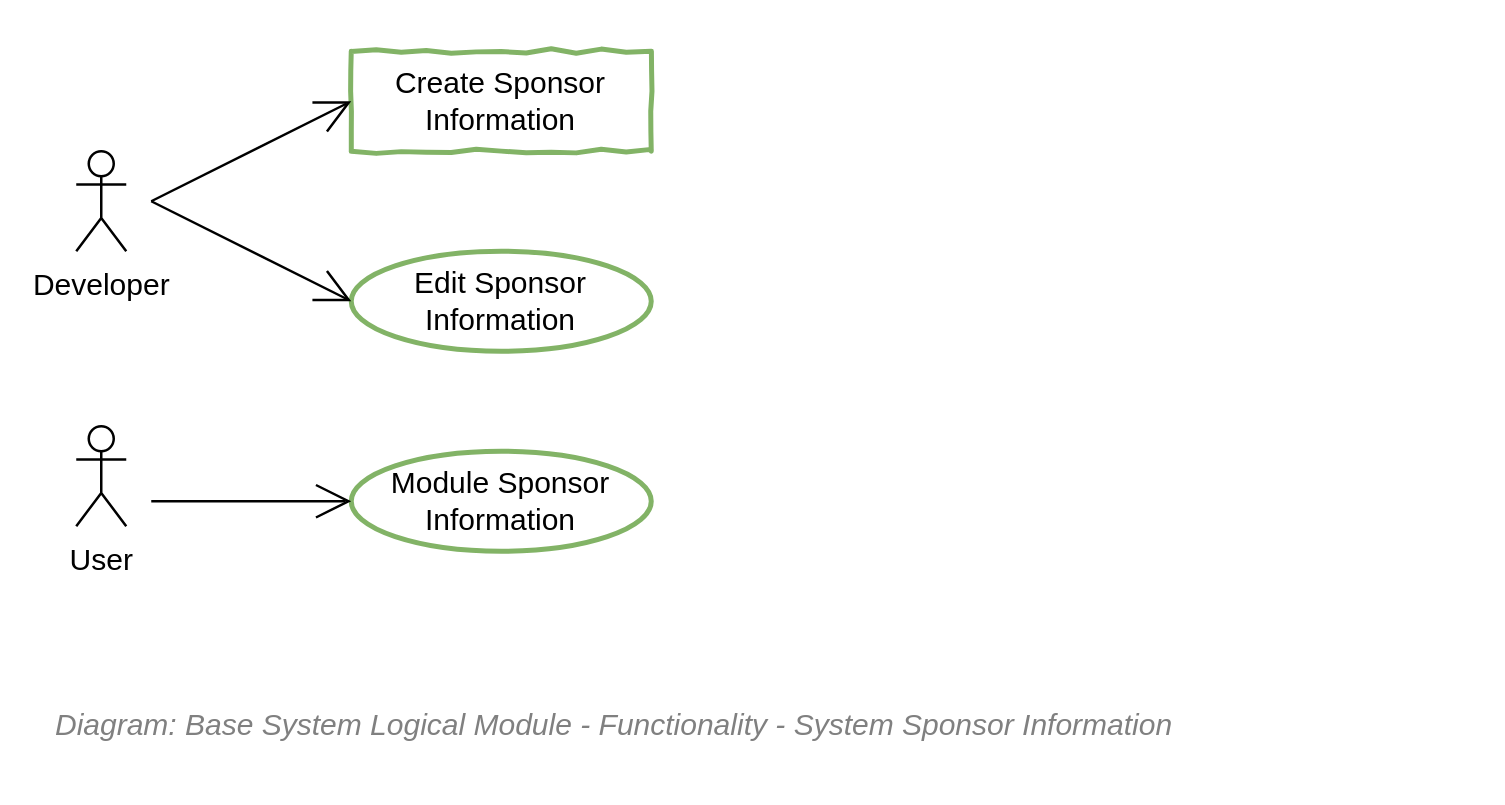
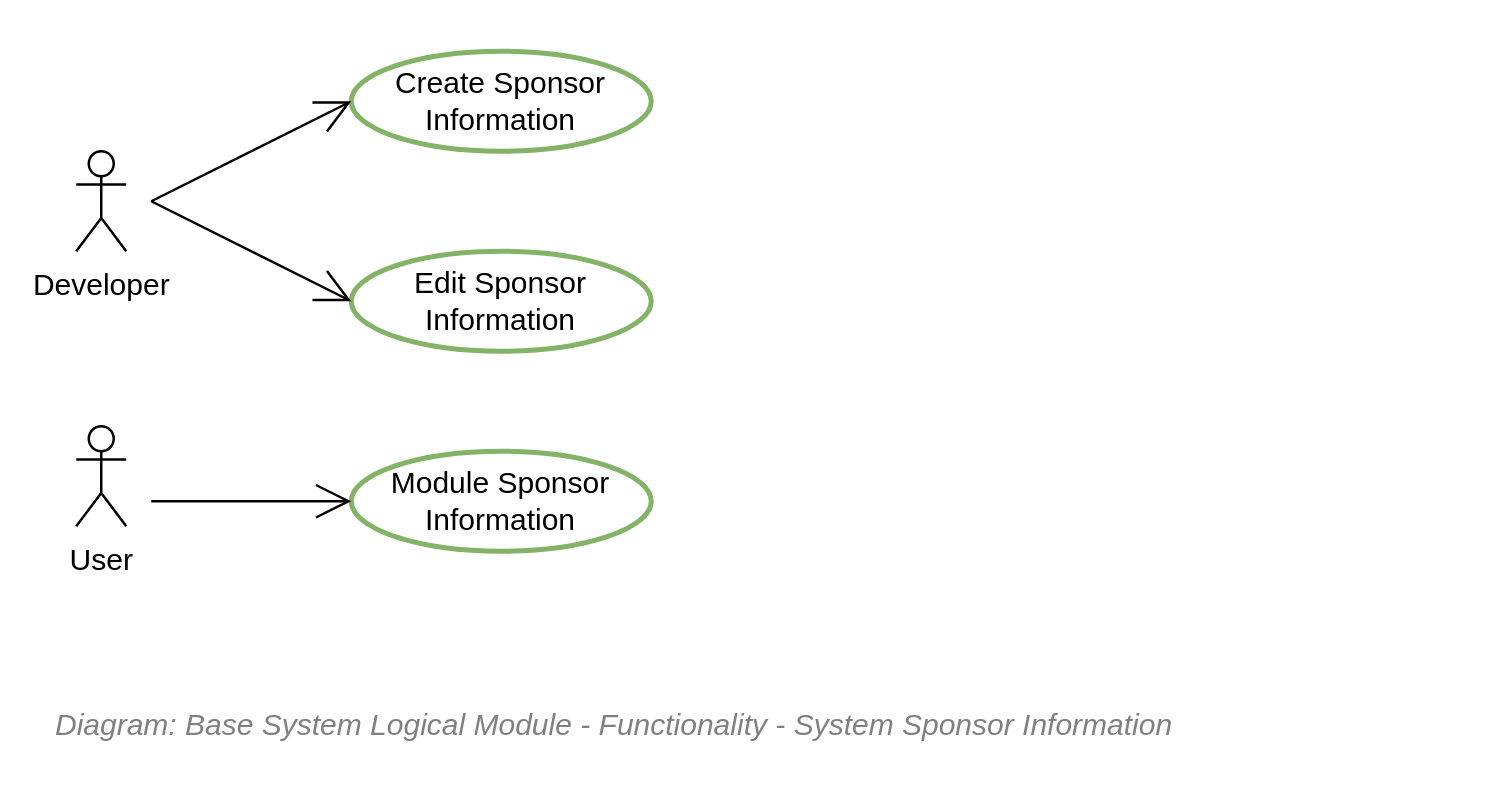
- <mxCell id="4" value="Create Sponsor&lt;br style=&quot;font-size: 12px;&quot;&gt;Information" style="whiteSpace=wrap;html=1;comic=1;strokeColor=#82b366;strokeWidth=2;fillColor=none;fontSize=12;align=center;rounded=0;" vertex="1" parent="2"><mxGeometry x="140" y="20" width="120" height="40" as="geometry" /></mxCell>
+ <mxCell id="4" value="Create Sponsor&lt;br style=&quot;font-size: 12px;&quot;&gt;Information" style="ellipse;whiteSpace=wrap;html=1;comic=1;strokeColor=#82b366;strokeWidth=2;fillColor=none;fontSize=12;align=center;" vertex="1" parent="2"><mxGeometry x="140" y="20" width="120" height="40" as="geometry" /></mxCell>
